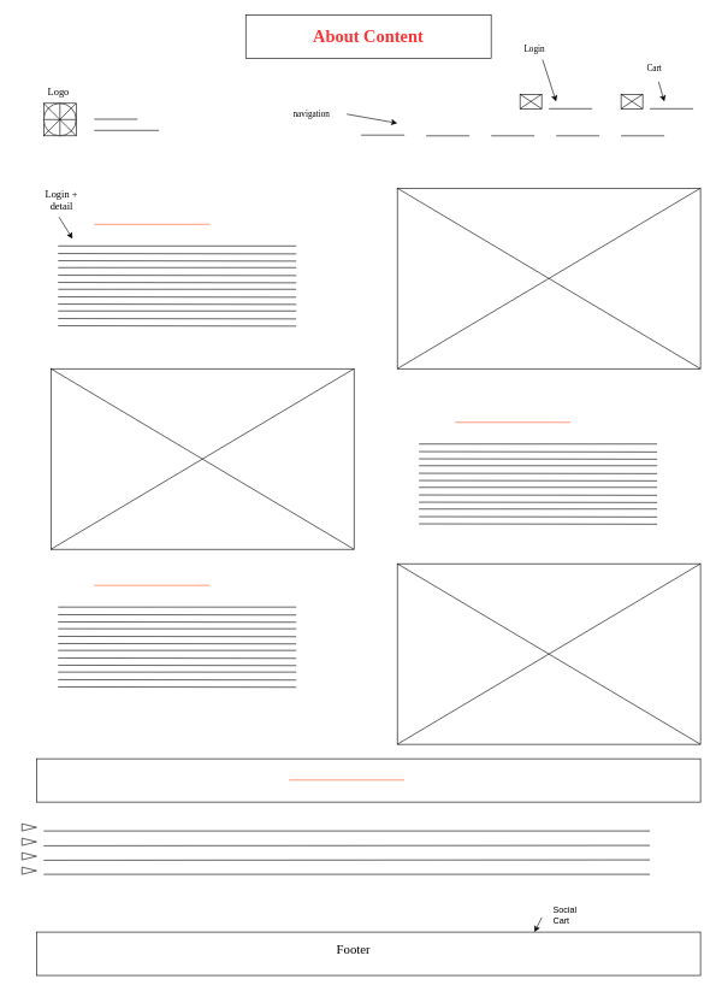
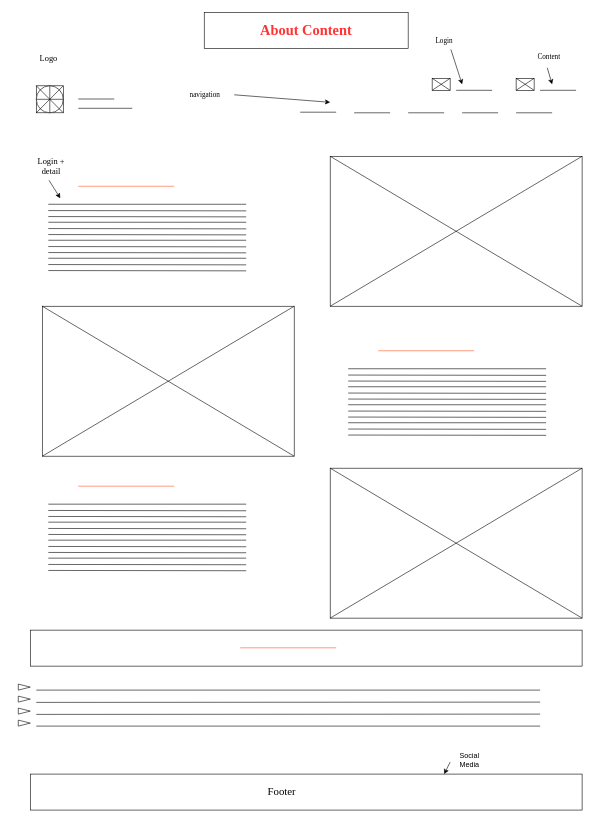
- <mxCell id="30" value="&lt;font face=&quot;Times New Roman&quot;&gt;Cart&lt;/font&gt;" style="text;strokeColor=none;fillColor=none;align=left;verticalAlign=middle;spacingLeft=4;spacingRight=4;overflow=hidden;points=[[0,0.5],[1,0.5]];portConstraint=eastwest;rotatable=0;whiteSpace=wrap;html=1;" vertex="1" parent="1"><mxGeometry x="890" y="80" width="80" height="30" as="geometry" /></mxCell>
+ <mxCell id="30" value="&lt;font face=&quot;Times New Roman&quot;&gt;Content&lt;/font&gt;" style="text;strokeColor=none;fillColor=none;align=left;verticalAlign=middle;spacingLeft=4;spacingRight=4;overflow=hidden;points=[[0,0.5],[1,0.5]];portConstraint=eastwest;rotatable=0;whiteSpace=wrap;html=1;" vertex="1" parent="1"><mxGeometry x="890" y="80" width="80" height="30" as="geometry" /></mxCell>
- <mxCell id="9" value="&lt;font face=&quot;Times New Roman&quot; style=&quot;font-size: 14px;&quot;&gt;Logo&lt;/font&gt;" style="text;strokeColor=none;fillColor=none;align=left;verticalAlign=middle;spacingLeft=4;spacingRight=4;overflow=hidden;points=[[0,0.5],[1,0.5]];portConstraint=eastwest;rotatable=0;whiteSpace=wrap;html=1;" vertex="1" parent="1"><mxGeometry x="60" y="112.5" width="50" height="30" as="geometry" /></mxCell>
+ <mxCell id="9" value="&lt;font face=&quot;Times New Roman&quot; style=&quot;font-size: 14px;&quot;&gt;Logo&lt;/font&gt;" style="text;strokeColor=none;fillColor=none;align=left;verticalAlign=middle;spacingLeft=4;spacingRight=4;overflow=hidden;points=[[0,0.5],[1,0.5]];portConstraint=eastwest;rotatable=0;whiteSpace=wrap;html=1;" vertex="1" parent="1"><mxGeometry x="60" y="82.5" width="50" height="30" as="geometry" /></mxCell>
- <mxCell id="33" value="&lt;font face=&quot;Times New Roman&quot;&gt;navigation&lt;/font&gt;" style="text;strokeColor=none;fillColor=none;align=left;verticalAlign=middle;spacingLeft=4;spacingRight=4;overflow=hidden;points=[[0,0.5],[1,0.5]];portConstraint=eastwest;rotatable=0;whiteSpace=wrap;html=1;" vertex="1" parent="1"><mxGeometry x="400" y="142.5" width="80" height="30" as="geometry" /></mxCell>
+ <mxCell id="33" value="&lt;font face=&quot;Times New Roman&quot;&gt;navigation&lt;/font&gt;" style="text;strokeColor=none;fillColor=none;align=left;verticalAlign=middle;spacingLeft=4;spacingRight=4;overflow=hidden;points=[[0,0.5],[1,0.5]];portConstraint=eastwest;rotatable=0;whiteSpace=wrap;html=1;" vertex="1" parent="1"><mxGeometry x="310" y="142.5" width="80" height="30" as="geometry" /></mxCell>
- <mxCell id="37" value="Social Cart" style="text;strokeColor=none;fillColor=none;align=left;verticalAlign=middle;spacingLeft=4;spacingRight=4;overflow=hidden;points=[[0,0.5],[1,0.5]];portConstraint=eastwest;rotatable=0;whiteSpace=wrap;html=1;" vertex="1" parent="1"><mxGeometry x="760" y="1250" width="50" height="30" as="geometry" /></mxCell>
+ <mxCell id="37" value="Social Media" style="text;strokeColor=none;fillColor=none;align=left;verticalAlign=middle;spacingLeft=4;spacingRight=4;overflow=hidden;points=[[0,0.5],[1,0.5]];portConstraint=eastwest;rotatable=0;whiteSpace=wrap;html=1;" vertex="1" parent="1"><mxGeometry x="760" y="1250" width="50" height="30" as="geometry" /></mxCell>
- <mxCell id="36" value="&lt;font face=&quot;Times New Roman&quot; style=&quot;font-size: 18px;&quot;&gt;Footer&lt;/font&gt;" style="text;strokeColor=none;fillColor=none;align=left;verticalAlign=middle;spacingLeft=4;spacingRight=4;overflow=hidden;points=[[0,0.5],[1,0.5]];portConstraint=eastwest;rotatable=0;whiteSpace=wrap;html=1;" vertex="1" parent="1"><mxGeometry x="460" y="1300" width="70" height="30" as="geometry" /></mxCell>
+ <mxCell id="36" value="&lt;font face=&quot;Times New Roman&quot; style=&quot;font-size: 18px;&quot;&gt;Footer&lt;/font&gt;" style="text;strokeColor=none;fillColor=none;align=left;verticalAlign=middle;spacingLeft=4;spacingRight=4;overflow=hidden;points=[[0,0.5],[1,0.5]];portConstraint=eastwest;rotatable=0;whiteSpace=wrap;html=1;" vertex="1" parent="1"><mxGeometry x="440" y="1305" width="70" height="30" as="geometry" /></mxCell>
